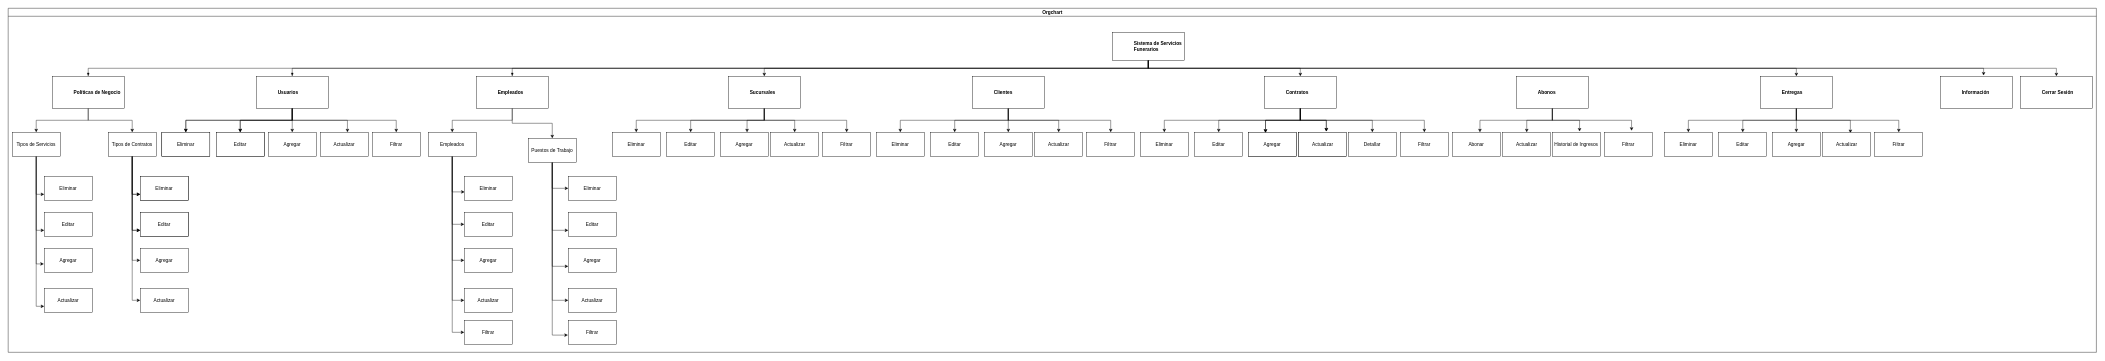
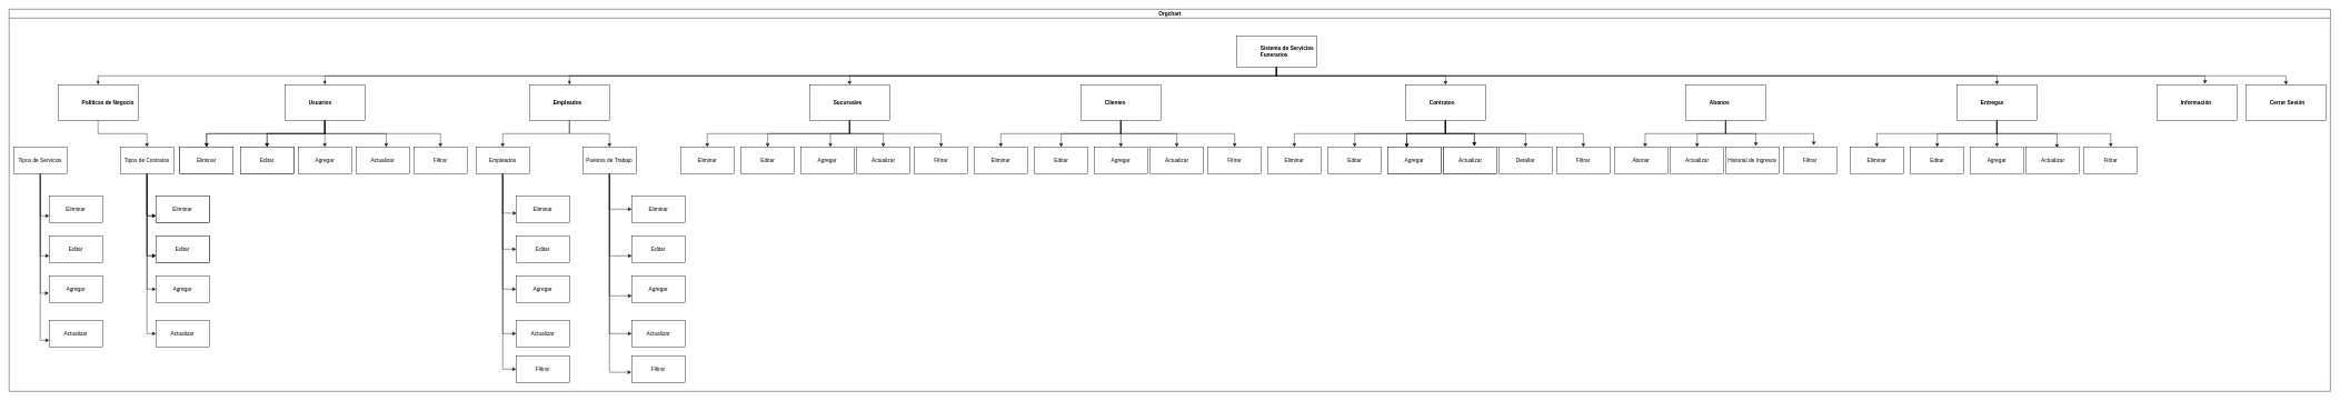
- <mxCell id="11" style="edgeStyle=orthogonalEdgeStyle;rounded=0;orthogonalLoop=1;jettySize=auto;html=1;entryX=0.5;entryY=0;entryDx=0;entryDy=0;" parent="2" source="12" target="28" edge="1"><mxGeometry relative="1" as="geometry" /></mxCell>
- <mxCell id="58" value="Puestos de Trabajo" style="rounded=0;whiteSpace=wrap;html=1;" parent="2" vertex="1"><mxGeometry x="1300" y="325" width="120" height="60" as="geometry" /></mxCell>
+ <mxCell id="58" value="Puestos de Trabajo" style="rounded=0;whiteSpace=wrap;html=1;" parent="2" vertex="1"><mxGeometry x="1290" y="310" width="120" height="60" as="geometry" /></mxCell>
